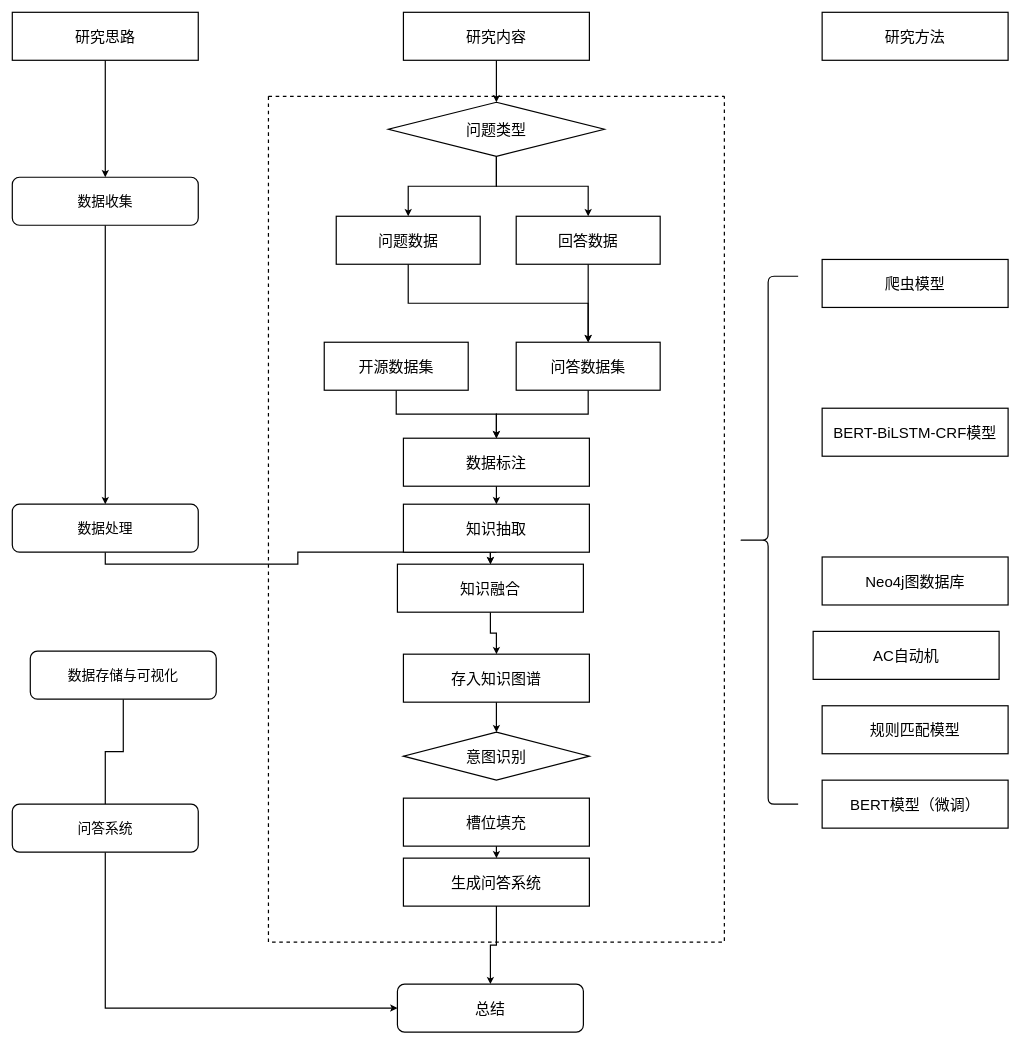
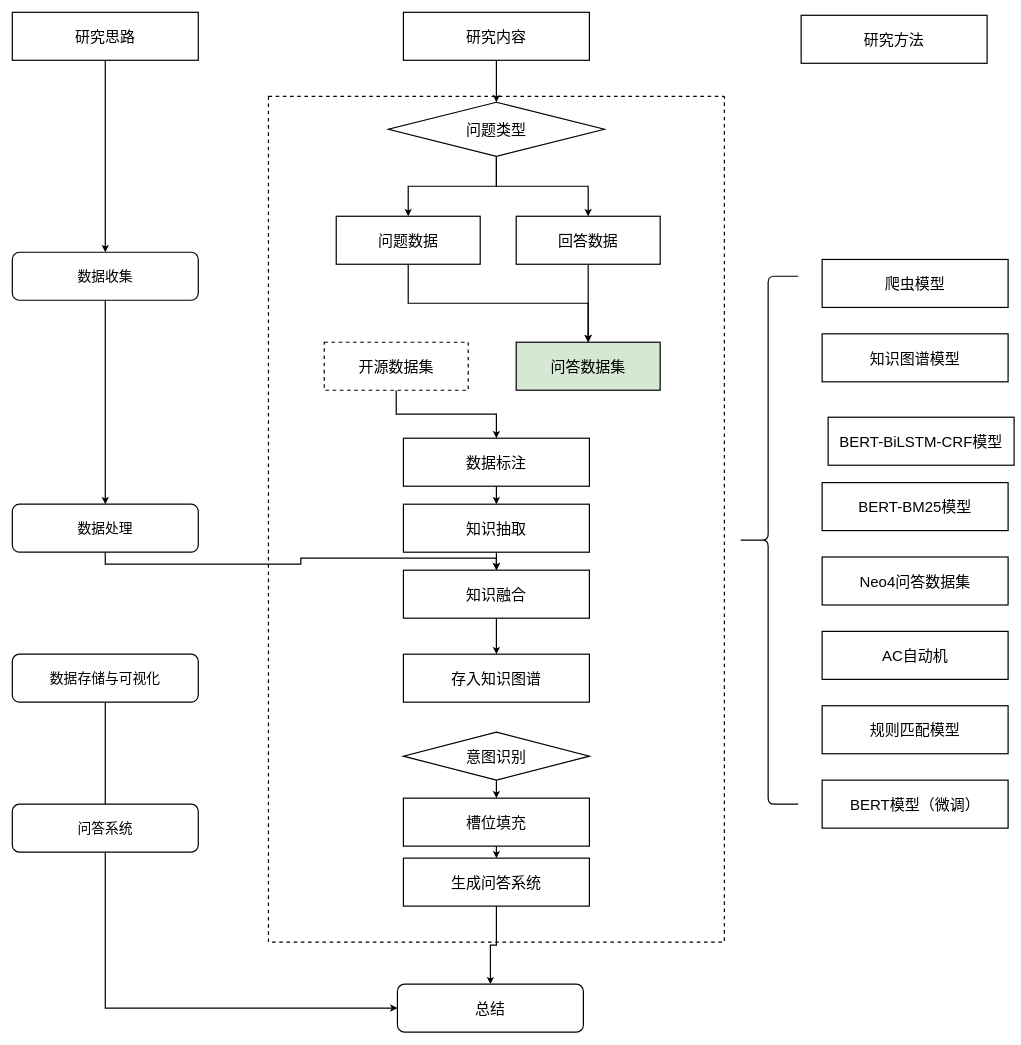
- <mxCell id="11" value="&lt;font style=&quot;font-size: 25px;&quot;&gt;研究方法&lt;/font&gt;" style="rounded=0;whiteSpace=wrap;html=1;strokeWidth=2;" parent="1" vertex="1"><mxGeometry x="1370" y="20" width="310" height="80" as="geometry" /></mxCell>
+ <mxCell id="11" value="&lt;font style=&quot;font-size: 25px;&quot;&gt;研究方法&lt;/font&gt;" style="rounded=0;whiteSpace=wrap;html=1;strokeWidth=2;" parent="1" vertex="1"><mxGeometry x="1335" y="25" width="310" height="80" as="geometry" /></mxCell>
- <mxCell id="3" value="&lt;font style=&quot;font-size: 23px;&quot;&gt;数据收集&lt;/font&gt;" style="rounded=1;whiteSpace=wrap;html=1;strokeWidth=2;" parent="1" vertex="1"><mxGeometry x="20" y="295" width="310" height="80" as="geometry" /></mxCell>
+ <mxCell id="3" value="&lt;font style=&quot;font-size: 23px;&quot;&gt;数据收集&lt;/font&gt;" style="rounded=1;whiteSpace=wrap;html=1;strokeWidth=2;" parent="1" vertex="1"><mxGeometry x="20" y="420" width="310" height="80" as="geometry" /></mxCell>
+ <mxCell id="8" value="&lt;font style=&quot;font-size: 25px;&quot;&gt;知识图谱模型&lt;/font&gt;" style="rounded=0;whiteSpace=wrap;html=1;strokeWidth=2;" parent="1" vertex="1"><mxGeometry x="1370" y="556" width="310" height="80" as="geometry" /></mxCell>
- <mxCell id="29" value="&lt;font style=&quot;font-size: 25px;&quot;&gt;开源数据集&lt;/font&gt;" style="rounded=0;whiteSpace=wrap;html=1;strokeWidth=2;" parent="1" vertex="1"><mxGeometry x="540" y="570" width="240" height="80" as="geometry" /></mxCell>
+ <mxCell id="29" value="&lt;font style=&quot;font-size: 25px;&quot;&gt;开源数据集&lt;/font&gt;" style="rounded=0;whiteSpace=wrap;html=1;strokeWidth=2;dashed=1;" parent="1" vertex="1"><mxGeometry x="540" y="570" width="240" height="80" as="geometry" /></mxCell>
- <mxCell id="27" value="&lt;font style=&quot;font-size: 25px;&quot;&gt;问答数据集&lt;/font&gt;" style="rounded=0;whiteSpace=wrap;html=1;strokeWidth=2;" parent="1" vertex="1"><mxGeometry x="860" y="570" width="240" height="80" as="geometry" /></mxCell>
+ <mxCell id="27" value="&lt;font style=&quot;font-size: 25px;&quot;&gt;问答数据集&lt;/font&gt;" style="rounded=0;whiteSpace=wrap;html=1;strokeWidth=2;fillColor=#d5e8d4;" parent="1" vertex="1"><mxGeometry x="860" y="570" width="240" height="80" as="geometry" /></mxCell>
- <mxCell id="26" style="edgeStyle=orthogonalEdgeStyle;rounded=0;orthogonalLoop=1;jettySize=auto;html=1;exitX=0.5;exitY=1;exitDx=0;exitDy=0;entryX=0.5;entryY=0;entryDx=0;entryDy=0;strokeWidth=2;" parent="1" source="27" target="31" edge="1"><mxGeometry relative="1" as="geometry" /></mxCell>
- <mxCell id="7" value="&lt;font style=&quot;font-size: 25px;&quot;&gt;BERT-BiLSTM-CRF模型&lt;/font&gt;" style="rounded=0;whiteSpace=wrap;html=1;strokeWidth=2;" parent="1" vertex="1"><mxGeometry x="1370" y="680" width="310" height="80" as="geometry" /></mxCell>
+ <mxCell id="7" value="&lt;font style=&quot;font-size: 25px;&quot;&gt;BERT-BiLSTM-CRF模型&lt;/font&gt;" style="rounded=0;whiteSpace=wrap;html=1;strokeWidth=2;" parent="1" vertex="1"><mxGeometry x="1380" y="695" width="310" height="80" as="geometry" /></mxCell>
+ <mxCell id="9" value="&lt;font style=&quot;font-size: 25px;&quot;&gt;BERT-BM25模型&lt;/font&gt;" style="rounded=0;whiteSpace=wrap;html=1;strokeWidth=2;" parent="1" vertex="1"><mxGeometry x="1370" y="804" width="310" height="80" as="geometry" /></mxCell>
- <mxCell id="39" value="&lt;font style=&quot;font-size: 25px;&quot;&gt;Neo4j图数据库&lt;/font&gt;" style="rounded=0;whiteSpace=wrap;html=1;strokeWidth=2;" parent="1" vertex="1"><mxGeometry x="1370" y="928" width="310" height="80" as="geometry" /></mxCell>
+ <mxCell id="39" value="&lt;font style=&quot;font-size: 25px;&quot;&gt;Neo4问答数据集&lt;/font&gt;" style="rounded=0;whiteSpace=wrap;html=1;strokeWidth=2;" parent="1" vertex="1"><mxGeometry x="1370" y="928" width="310" height="80" as="geometry" /></mxCell>
- <mxCell id="35" value="&lt;span style=&quot;font-size: 25px;&quot;&gt;知识融合&lt;/span&gt;" style="rounded=0;whiteSpace=wrap;html=1;strokeWidth=2;" parent="1" vertex="1"><mxGeometry x="662" y="940" width="310" height="80" as="geometry" /></mxCell>
+ <mxCell id="35" value="&lt;span style=&quot;font-size: 25px;&quot;&gt;知识融合&lt;/span&gt;" style="rounded=0;whiteSpace=wrap;html=1;strokeWidth=2;" parent="1" vertex="1"><mxGeometry x="672" y="950" width="310" height="80" as="geometry" /></mxCell>
- <mxCell id="48" value="&lt;font style=&quot;font-size: 25px;&quot;&gt;AC自动机&lt;/font&gt;" style="rounded=0;whiteSpace=wrap;html=1;strokeWidth=2;" vertex="1" parent="1"><mxGeometry x="1355" y="1052" width="310" height="80" as="geometry" /></mxCell>
+ <mxCell id="48" value="&lt;font style=&quot;font-size: 25px;&quot;&gt;AC自动机&lt;/font&gt;" style="rounded=0;whiteSpace=wrap;html=1;strokeWidth=2;" vertex="1" parent="1"><mxGeometry x="1370" y="1052" width="310" height="80" as="geometry" /></mxCell>
- <mxCell id="19" value="&lt;font style=&quot;font-size: 23px;&quot;&gt;数据存储与可视化&lt;/font&gt;" style="rounded=1;whiteSpace=wrap;html=1;strokeWidth=2;" parent="1" vertex="1"><mxGeometry x="50" y="1085" width="310" height="80" as="geometry" /></mxCell>
+ <mxCell id="19" value="&lt;font style=&quot;font-size: 23px;&quot;&gt;数据存储与可视化&lt;/font&gt;" style="rounded=1;whiteSpace=wrap;html=1;strokeWidth=2;" parent="1" vertex="1"><mxGeometry x="20" y="1090" width="310" height="80" as="geometry" /></mxCell>
- <mxCell id="36" style="edgeStyle=orthogonalEdgeStyle;rounded=0;orthogonalLoop=1;jettySize=auto;html=1;exitX=0.5;exitY=1;exitDx=0;exitDy=0;entryX=0.5;entryY=0;entryDx=0;entryDy=0;strokeWidth=2;" parent="1" source="37" target="42" edge="1"><mxGeometry relative="1" as="geometry" /></mxCell>
+ <mxCell id="41" style="edgeStyle=orthogonalEdgeStyle;rounded=0;orthogonalLoop=1;jettySize=auto;html=1;exitX=0.5;exitY=1;exitDx=0;exitDy=0;entryX=0.5;entryY=0;entryDx=0;entryDy=0;strokeWidth=2;" parent="40" source="42" target="44" edge="1"><mxGeometry relative="1" as="geometry" /></mxCell>
